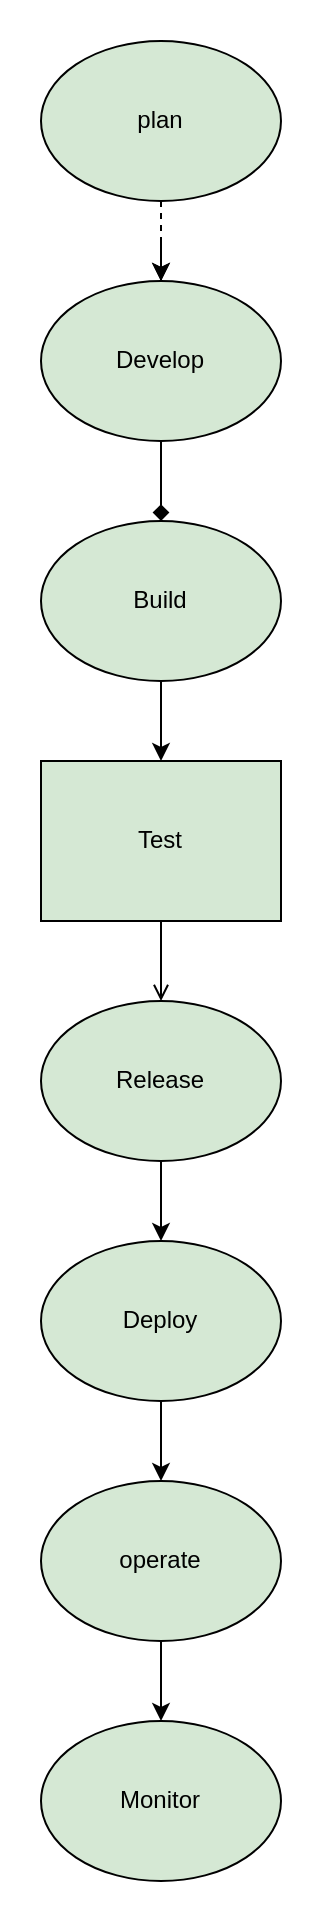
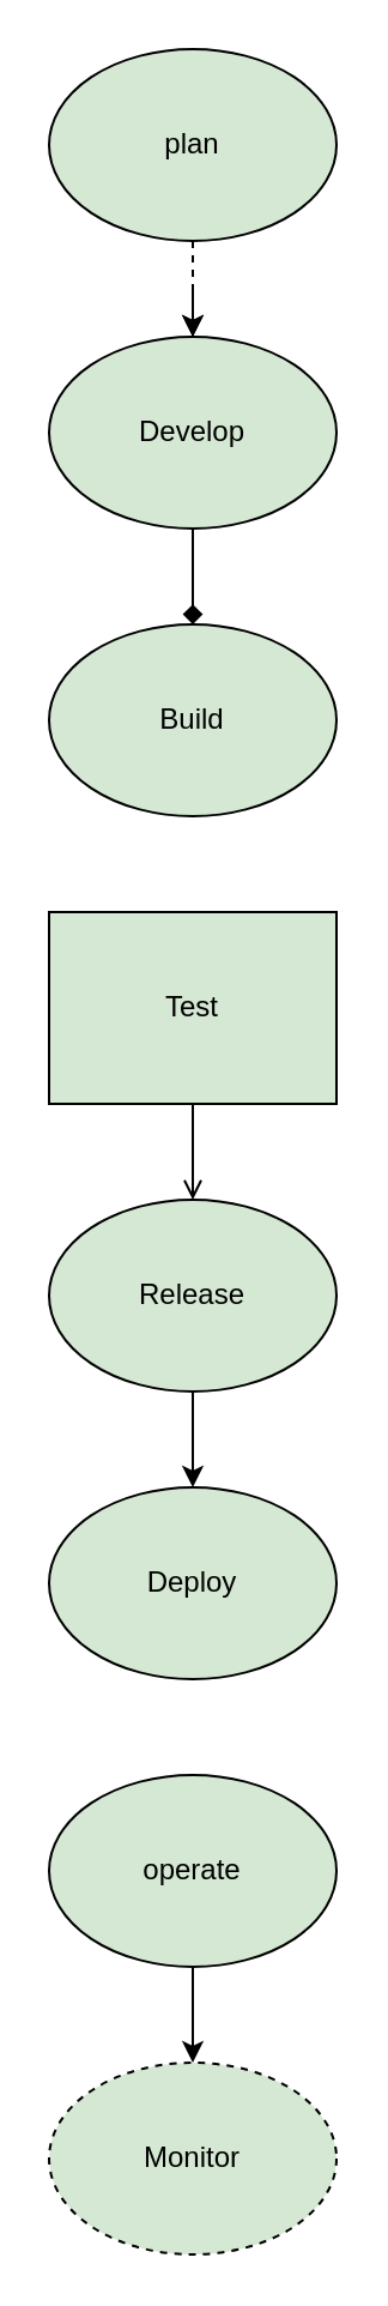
- <mxCell id="13" value="" style="endArrow=classic;html=1;rounded=0;entryX=0.5;entryY=0;entryDx=0;entryDy=0;exitX=0.5;exitY=1;exitDx=0;exitDy=0;" parent="1" source="5" target="6" edge="1"><mxGeometry width="50" height="50" relative="1" as="geometry"><mxPoint x="90" y="480" as="sourcePoint" /><mxPoint x="140" y="430" as="targetPoint" /></mxGeometry></mxCell>
- <mxCell id="16" value="" style="endArrow=classic;html=1;rounded=0;entryX=0.5;entryY=0;entryDx=0;entryDy=0;exitX=0.5;exitY=1;exitDx=0;exitDy=0;" parent="1" source="8" target="9" edge="1"><mxGeometry width="50" height="50" relative="1" as="geometry"><mxPoint x="90" y="830" as="sourcePoint" /><mxPoint x="140" y="780" as="targetPoint" /></mxGeometry></mxCell>
- <mxCell id="10" value="Monitor" style="ellipse;whiteSpace=wrap;html=1;fillColor=#D5E8D4;strokeColor=#000000;" parent="1" vertex="1"><mxGeometry x="20" y="860" width="120" height="80" as="geometry" /></mxCell>
+ <mxCell id="10" value="Monitor" style="ellipse;whiteSpace=wrap;html=1;fillColor=#D5E8D4;strokeColor=#000000;dashed=1;" parent="1" vertex="1"><mxGeometry x="20" y="860" width="120" height="80" as="geometry" /></mxCell>
